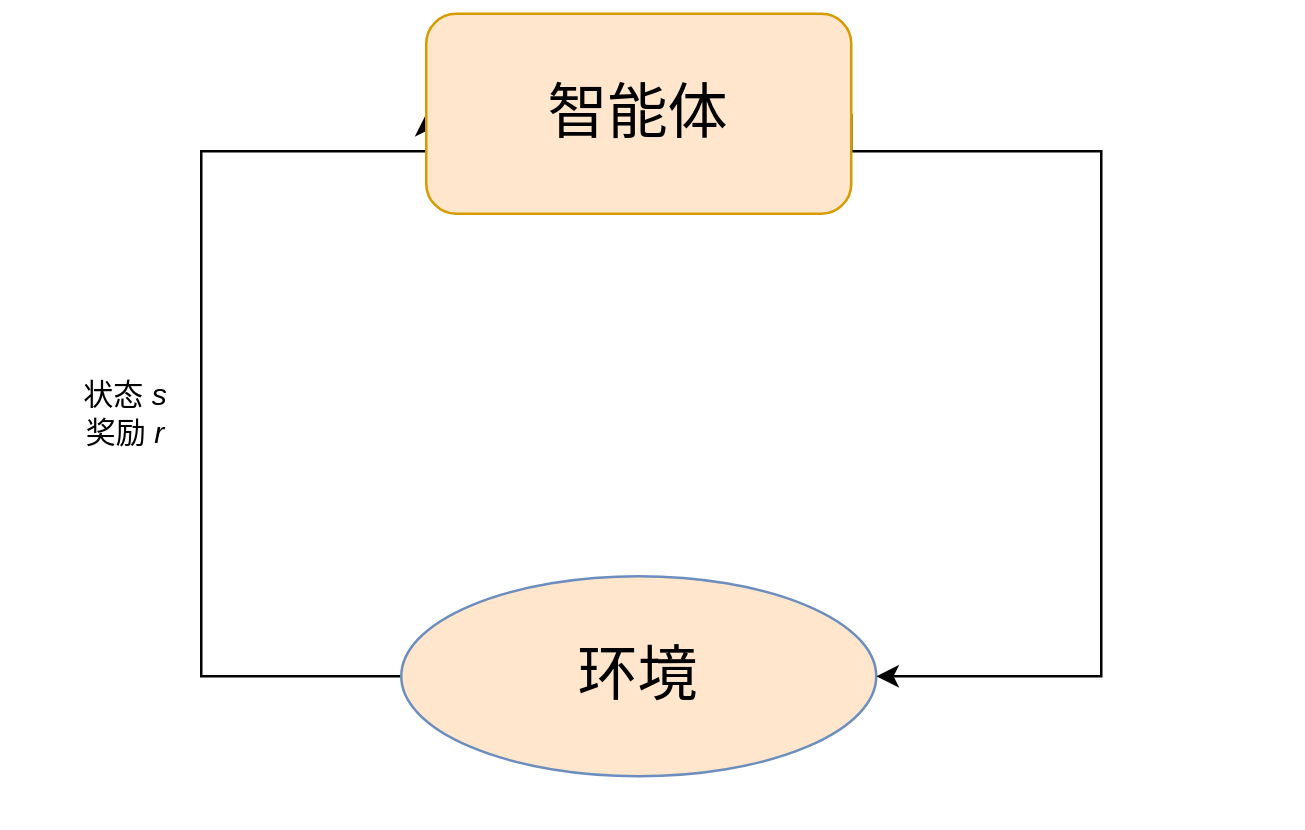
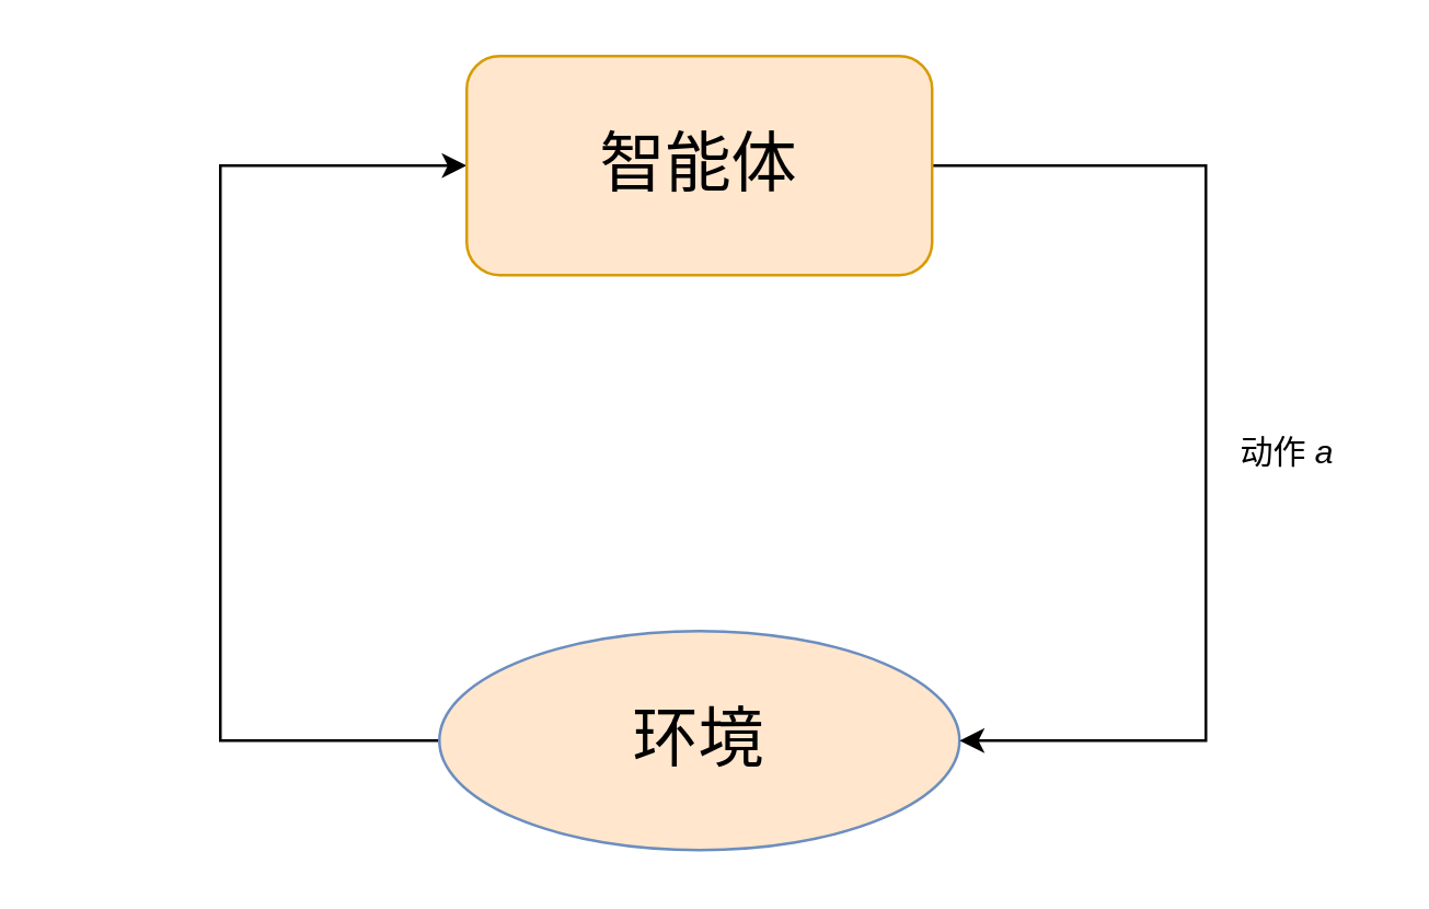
- <mxCell id="5" value="&lt;font style=&quot;font-size: 24px;&quot;&gt;智能体&lt;/font&gt;" style="rounded=1;whiteSpace=wrap;html=1;fillColor=#ffe6cc;strokeColor=#d79b00;" vertex="1" parent="1"><mxGeometry x="170" y="5" width="170" height="80" as="geometry" /></mxCell>
+ <mxCell id="5" value="&lt;font style=&quot;font-size: 24px;&quot;&gt;智能体&lt;/font&gt;" style="rounded=1;whiteSpace=wrap;html=1;fillColor=#ffe6cc;strokeColor=#d79b00;" vertex="1" parent="1"><mxGeometry x="170" y="20" width="170" height="80" as="geometry" /></mxCell>
- <mxCell id="7" value="状态 &lt;i&gt;s&lt;/i&gt;&lt;div&gt;奖励&lt;i&gt; r&lt;/i&gt;&lt;/div&gt;" style="text;html=1;align=center;verticalAlign=middle;whiteSpace=wrap;rounded=0;" vertex="1" parent="1"><mxGeometry x="20" y="150" width="60" height="30" as="geometry" /></mxCell>
+ <mxCell id="6" value="动作 &lt;i&gt;a&lt;/i&gt;" style="text;html=1;align=center;verticalAlign=middle;whiteSpace=wrap;rounded=0;" vertex="1" parent="1"><mxGeometry x="440" y="150" width="60" height="30" as="geometry" /></mxCell>
